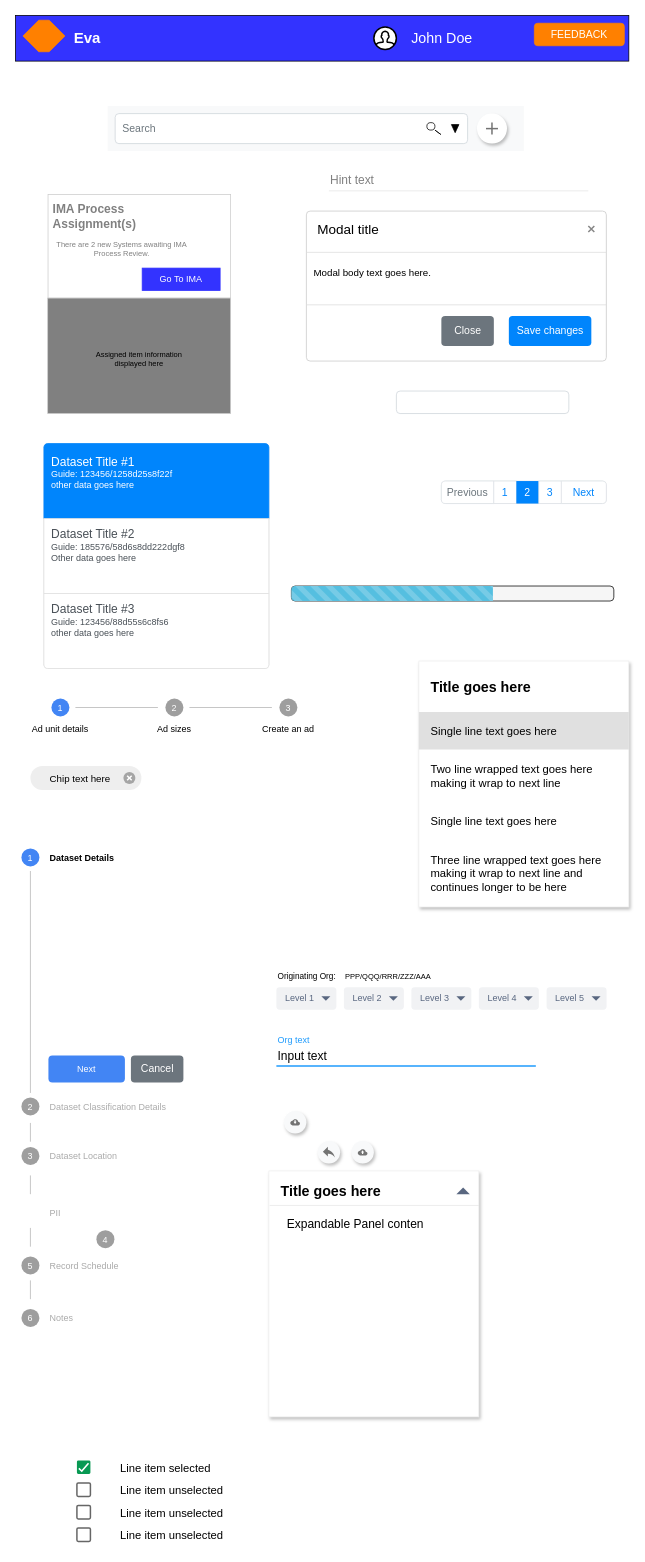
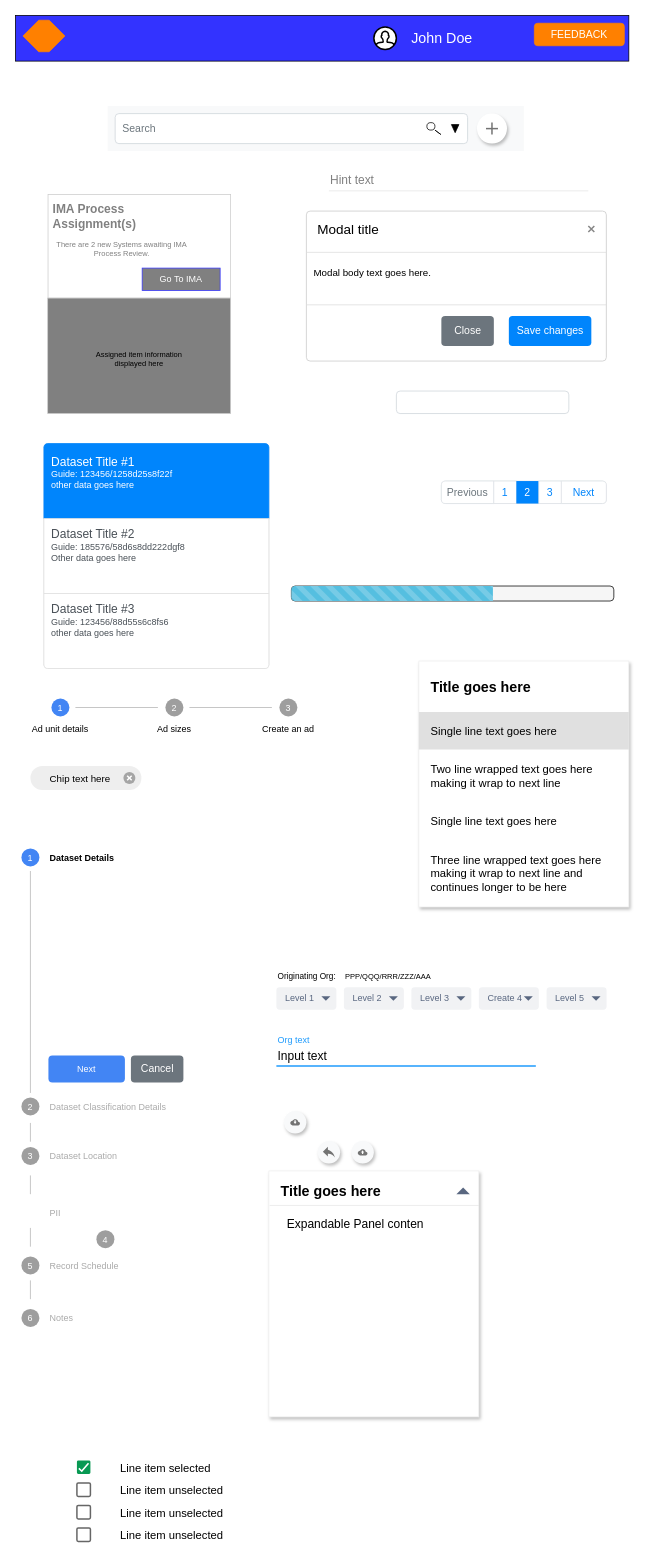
- <mxCell id="22" value="Eva" style="text;html=1;strokeColor=none;fillColor=none;align=center;verticalAlign=middle;whiteSpace=wrap;rounded=0;shadow=0;sketch=0;fontSize=20;fontColor=#FFFFFF;fontStyle=1" parent="1" vertex="1"><mxGeometry x="96" y="40" width="40" height="20" as="geometry" /></mxCell>
- <mxCell id="10" value="Go To IMA" style="rounded=0;whiteSpace=wrap;html=1;fontColor=#FFFFFF;fillColor=#3333FF;strokeColor=#3333FF;" parent="1" vertex="1"><mxGeometry x="189" y="357" width="104" height="30" as="geometry" /></mxCell>
+ <mxCell id="10" value="Go To IMA" style="rounded=0;whiteSpace=wrap;html=1;fontColor=#FFFFFF;fillColor=#808080;strokeColor=#3333FF;" parent="1" vertex="1"><mxGeometry x="189" y="357" width="104" height="30" as="geometry" /></mxCell>
- <mxCell id="76" value="Level 4" style="rounded=1;fillColor=#F1F2F4;strokeColor=none;html=1;fontColor=#596780;align=left;fontSize=12;spacingLeft=10;shadow=0;sketch=0;" parent="74" vertex="1"><mxGeometry x="270" y="25" width="80" height="30" as="geometry" /></mxCell>
+ <mxCell id="76" value="Create 4" style="rounded=1;fillColor=#F1F2F4;strokeColor=none;html=1;fontColor=#596780;align=left;fontSize=12;spacingLeft=10;shadow=0;sketch=0;" parent="74" vertex="1"><mxGeometry x="270" y="25" width="80" height="30" as="geometry" /></mxCell>
